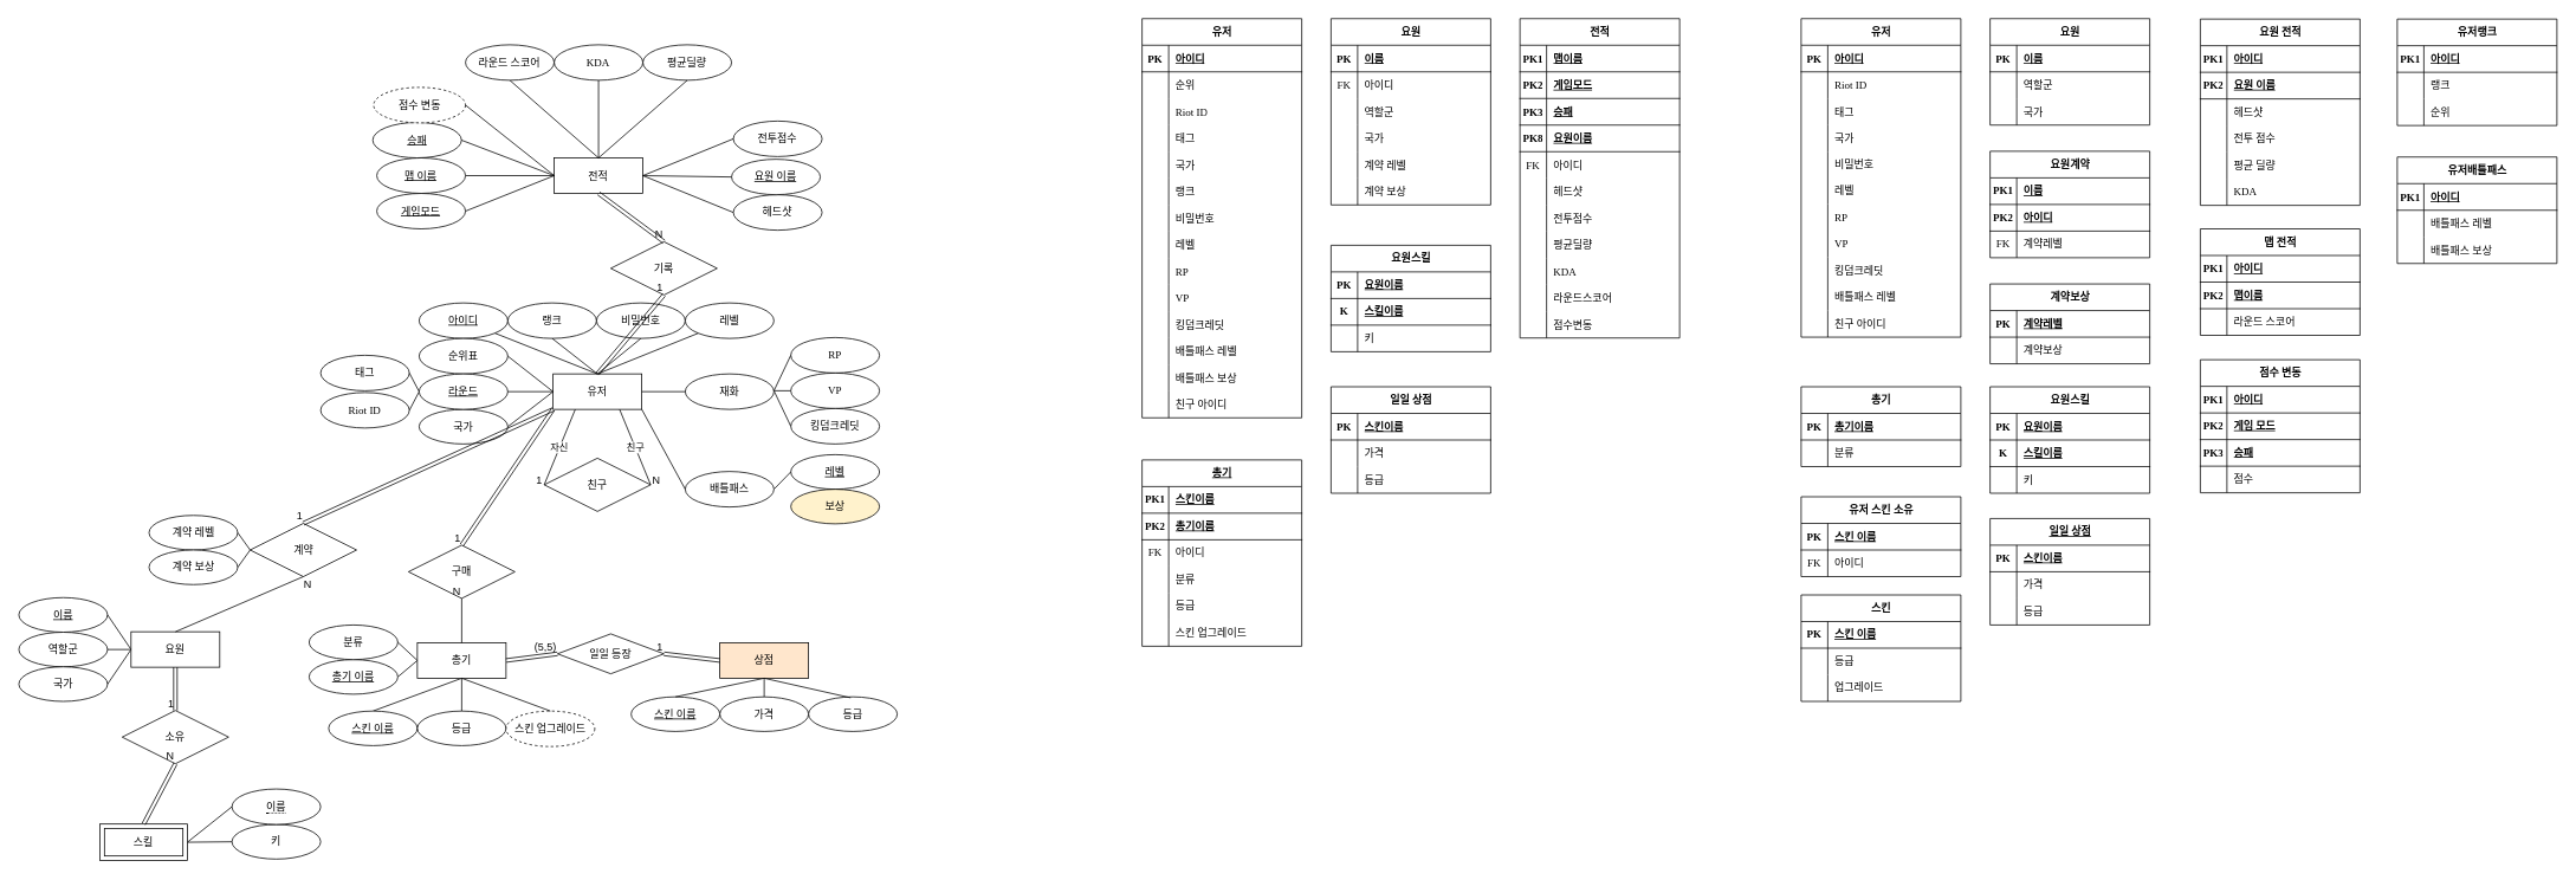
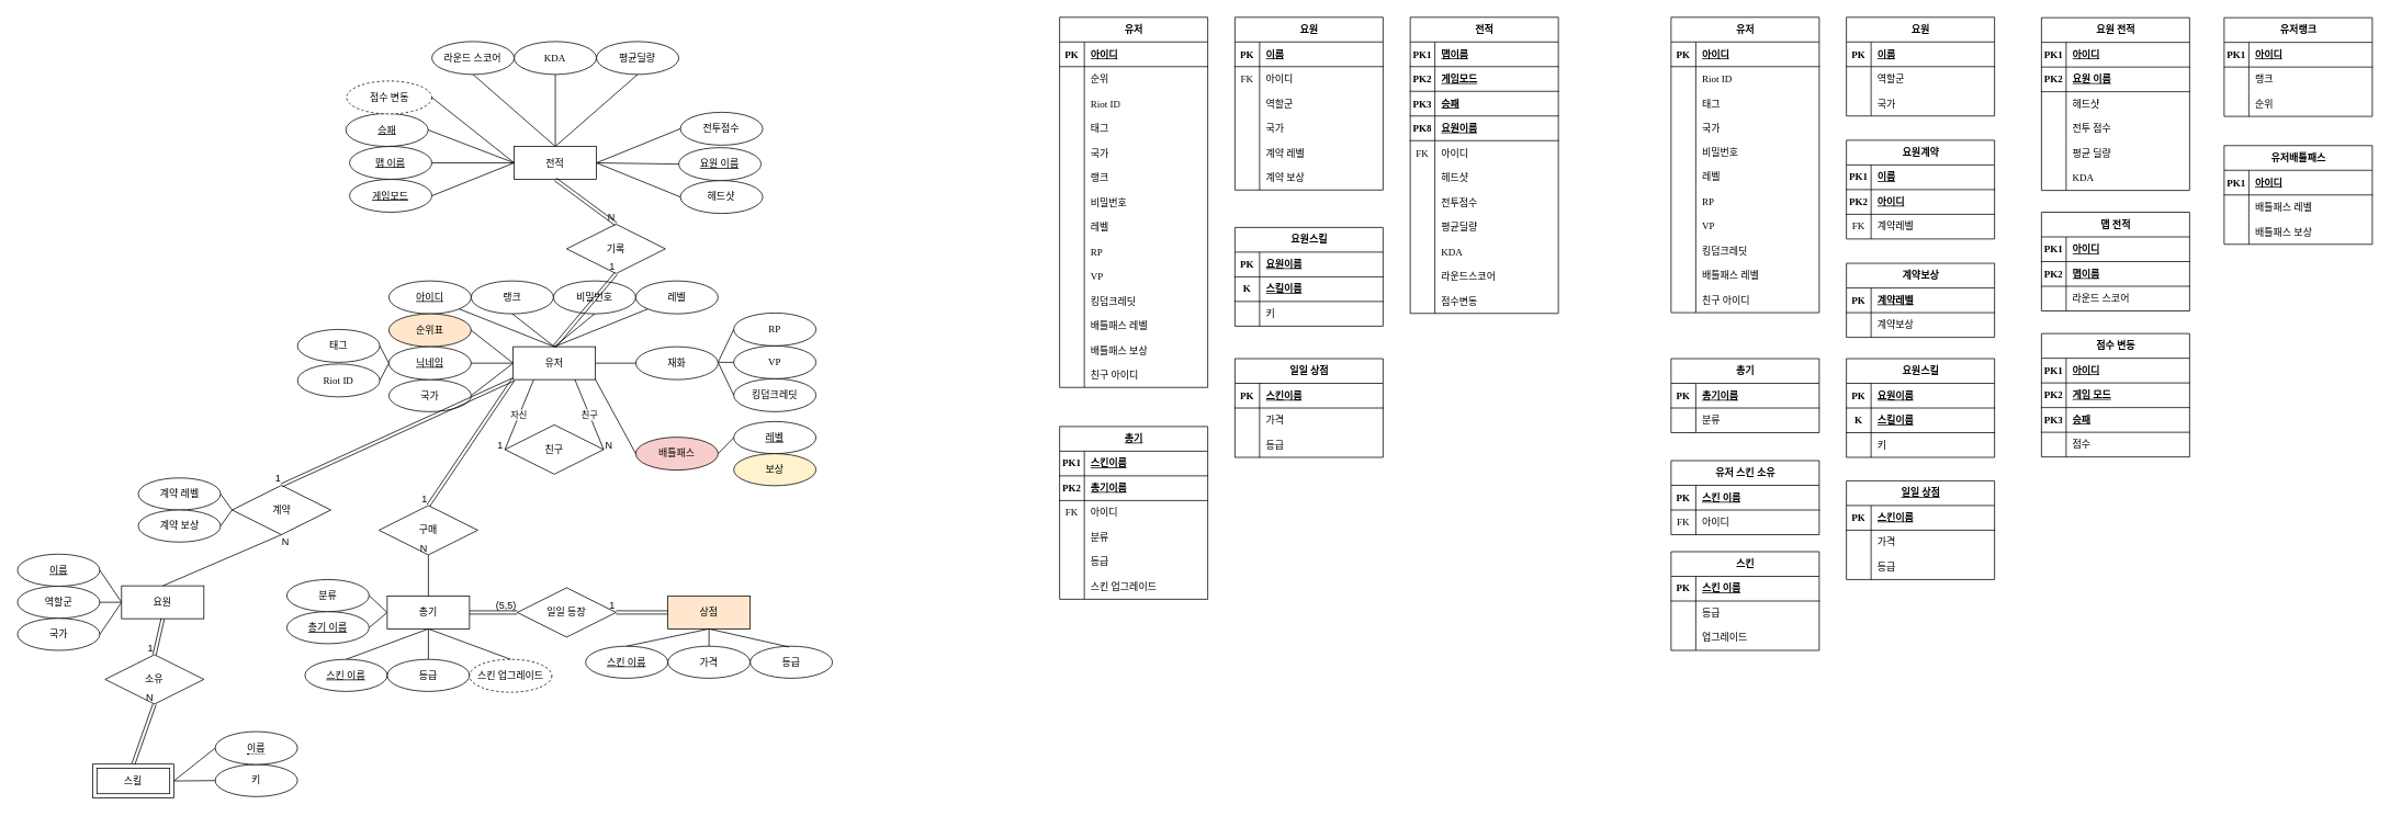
- <mxCell id="14" value="순위표" style="ellipse;whiteSpace=wrap;html=1;align=center;fontFamily=Lucida Console;" parent="1" vertex="1"><mxGeometry x="472" y="381" width="100" height="40" as="geometry" /></mxCell>
+ <mxCell id="14" value="순위표" style="ellipse;whiteSpace=wrap;html=1;align=center;fontFamily=Lucida Console;fillColor=#ffe6cc;" parent="1" vertex="1"><mxGeometry x="472" y="381" width="100" height="40" as="geometry" /></mxCell>
- <mxCell id="67" value="&lt;u style=&quot;font-family: Helvetica;&quot;&gt;라운드&lt;/u&gt;" style="ellipse;whiteSpace=wrap;html=1;align=center;fontFamily=Lucida Console;" parent="1" vertex="1"><mxGeometry x="472" y="421" width="100" height="40" as="geometry" /></mxCell>
+ <mxCell id="67" value="&lt;u style=&quot;font-family: Helvetica;&quot;&gt;닉네임&lt;/u&gt;" style="ellipse;whiteSpace=wrap;html=1;align=center;fontFamily=Lucida Console;" parent="1" vertex="1"><mxGeometry x="472" y="421" width="100" height="40" as="geometry" /></mxCell>
- <mxCell id="159" value="배틀패스" style="ellipse;whiteSpace=wrap;html=1;align=center;fontFamily=Lucida Console;" parent="1" vertex="1"><mxGeometry x="772" y="531" width="100" height="40" as="geometry" /></mxCell>
+ <mxCell id="159" value="배틀패스" style="ellipse;whiteSpace=wrap;html=1;align=center;fontFamily=Lucida Console;fillColor=#f8cecc;" parent="1" vertex="1"><mxGeometry x="772" y="531" width="100" height="40" as="geometry" /></mxCell>
- <mxCell id="104" value="일일 등장" style="shape=rhombus;perimeter=rhombusPerimeter;whiteSpace=wrap;html=1;align=center;fontFamily=Lucida Console;" parent="1" vertex="1"><mxGeometry x="628" y="714.05" width="120" height="45" as="geometry" /></mxCell>
+ <mxCell id="104" value="일일 등장" style="shape=rhombus;perimeter=rhombusPerimeter;whiteSpace=wrap;html=1;align=center;fontFamily=Lucida Console;" parent="1" vertex="1"><mxGeometry x="628" y="714.05" width="120" height="60" as="geometry" /></mxCell>
- <mxCell id="94" value="소유" style="shape=rhombus;perimeter=rhombusPerimeter;whiteSpace=wrap;html=1;align=center;fontFamily=Lucida Console;" parent="1" vertex="1"><mxGeometry x="137.25" y="800.42" width="120" height="60" as="geometry" /></mxCell>
+ <mxCell id="94" value="소유" style="shape=rhombus;perimeter=rhombusPerimeter;whiteSpace=wrap;html=1;align=center;fontFamily=Lucida Console;" parent="1" vertex="1"><mxGeometry x="127.25" y="795.42" width="120" height="60" as="geometry" /></mxCell>
